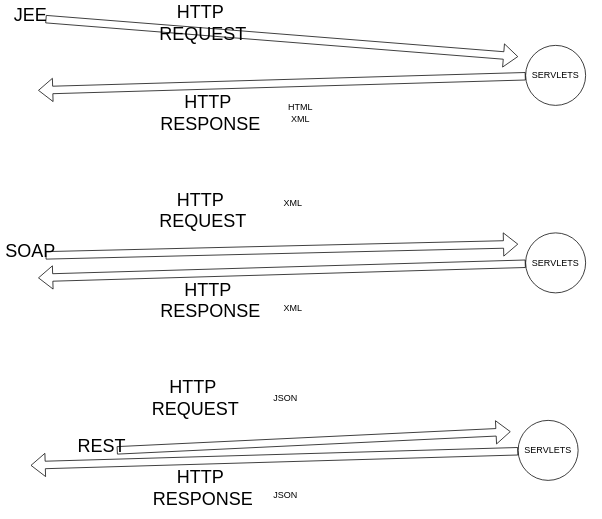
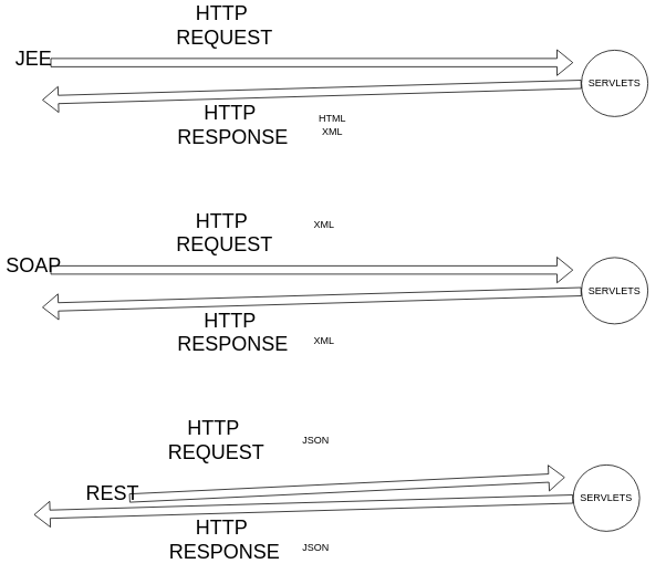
- <mxCell id="2" value="&lt;font style=&quot;font-size: 24px&quot;&gt;JEE&lt;/font&gt;" style="text;html=1;strokeColor=none;fillColor=none;align=center;verticalAlign=middle;whiteSpace=wrap;rounded=0;" vertex="1" parent="1"><mxGeometry x="20" y="10" width="40" height="20" as="geometry" /></mxCell>
+ <mxCell id="2" value="&lt;font style=&quot;font-size: 24px&quot;&gt;JEE&lt;/font&gt;" style="text;html=1;strokeColor=none;fillColor=none;align=center;verticalAlign=middle;whiteSpace=wrap;rounded=0;" vertex="1" parent="1"><mxGeometry x="20" y="60" width="40" height="20" as="geometry" /></mxCell>
- <mxCell id="8" value="&lt;font style=&quot;font-size: 24px&quot;&gt;SOAP&lt;/font&gt;" style="text;html=1;strokeColor=none;fillColor=none;align=center;verticalAlign=middle;whiteSpace=wrap;rounded=0;" vertex="1" parent="1"><mxGeometry x="20" y="325" width="40" height="20" as="geometry" /></mxCell>
+ <mxCell id="8" value="&lt;font style=&quot;font-size: 24px&quot;&gt;SOAP&lt;/font&gt;" style="text;html=1;strokeColor=none;fillColor=none;align=center;verticalAlign=middle;whiteSpace=wrap;rounded=0;" vertex="1" parent="1"><mxGeometry x="20" y="310" width="40" height="20" as="geometry" /></mxCell>
